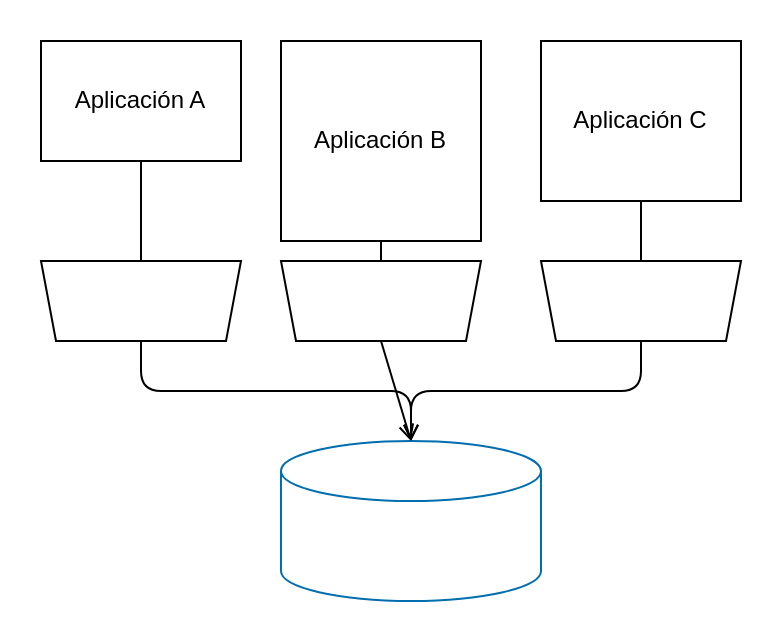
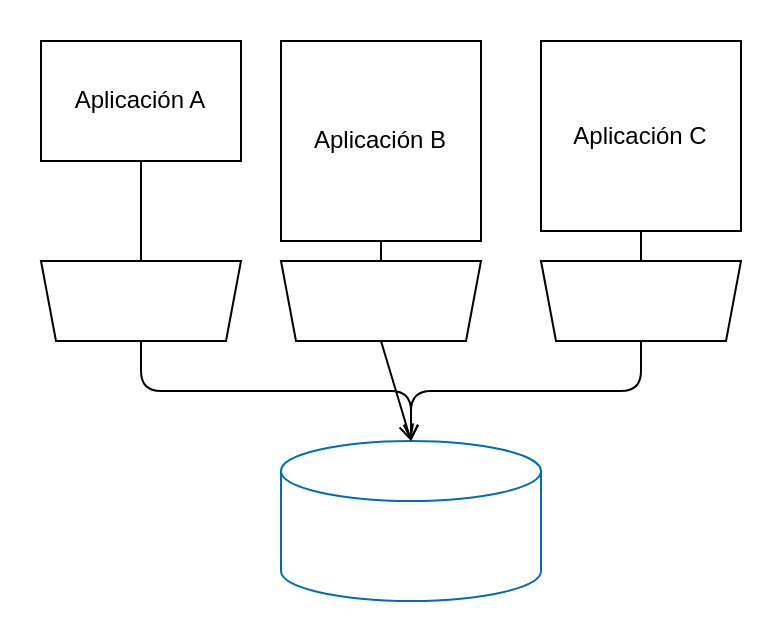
- <mxCell id="7" value="Aplicación C" style="rounded=0;whiteSpace=wrap;html=1;strokeColor=light-dark(#000000,#006EAF);fontColor=light-dark(#000000,#006EAF);fillColor=none;direction=south;" vertex="1" parent="1"><mxGeometry x="270" y="20" width="100" height="80" as="geometry" /></mxCell>
+ <mxCell id="7" value="Aplicación C" style="rounded=0;whiteSpace=wrap;html=1;strokeColor=light-dark(#000000,#006EAF);fontColor=light-dark(#000000,#006EAF);fillColor=none;direction=south;" vertex="1" parent="1"><mxGeometry x="270" y="20" width="100" height="95" as="geometry" /></mxCell>
